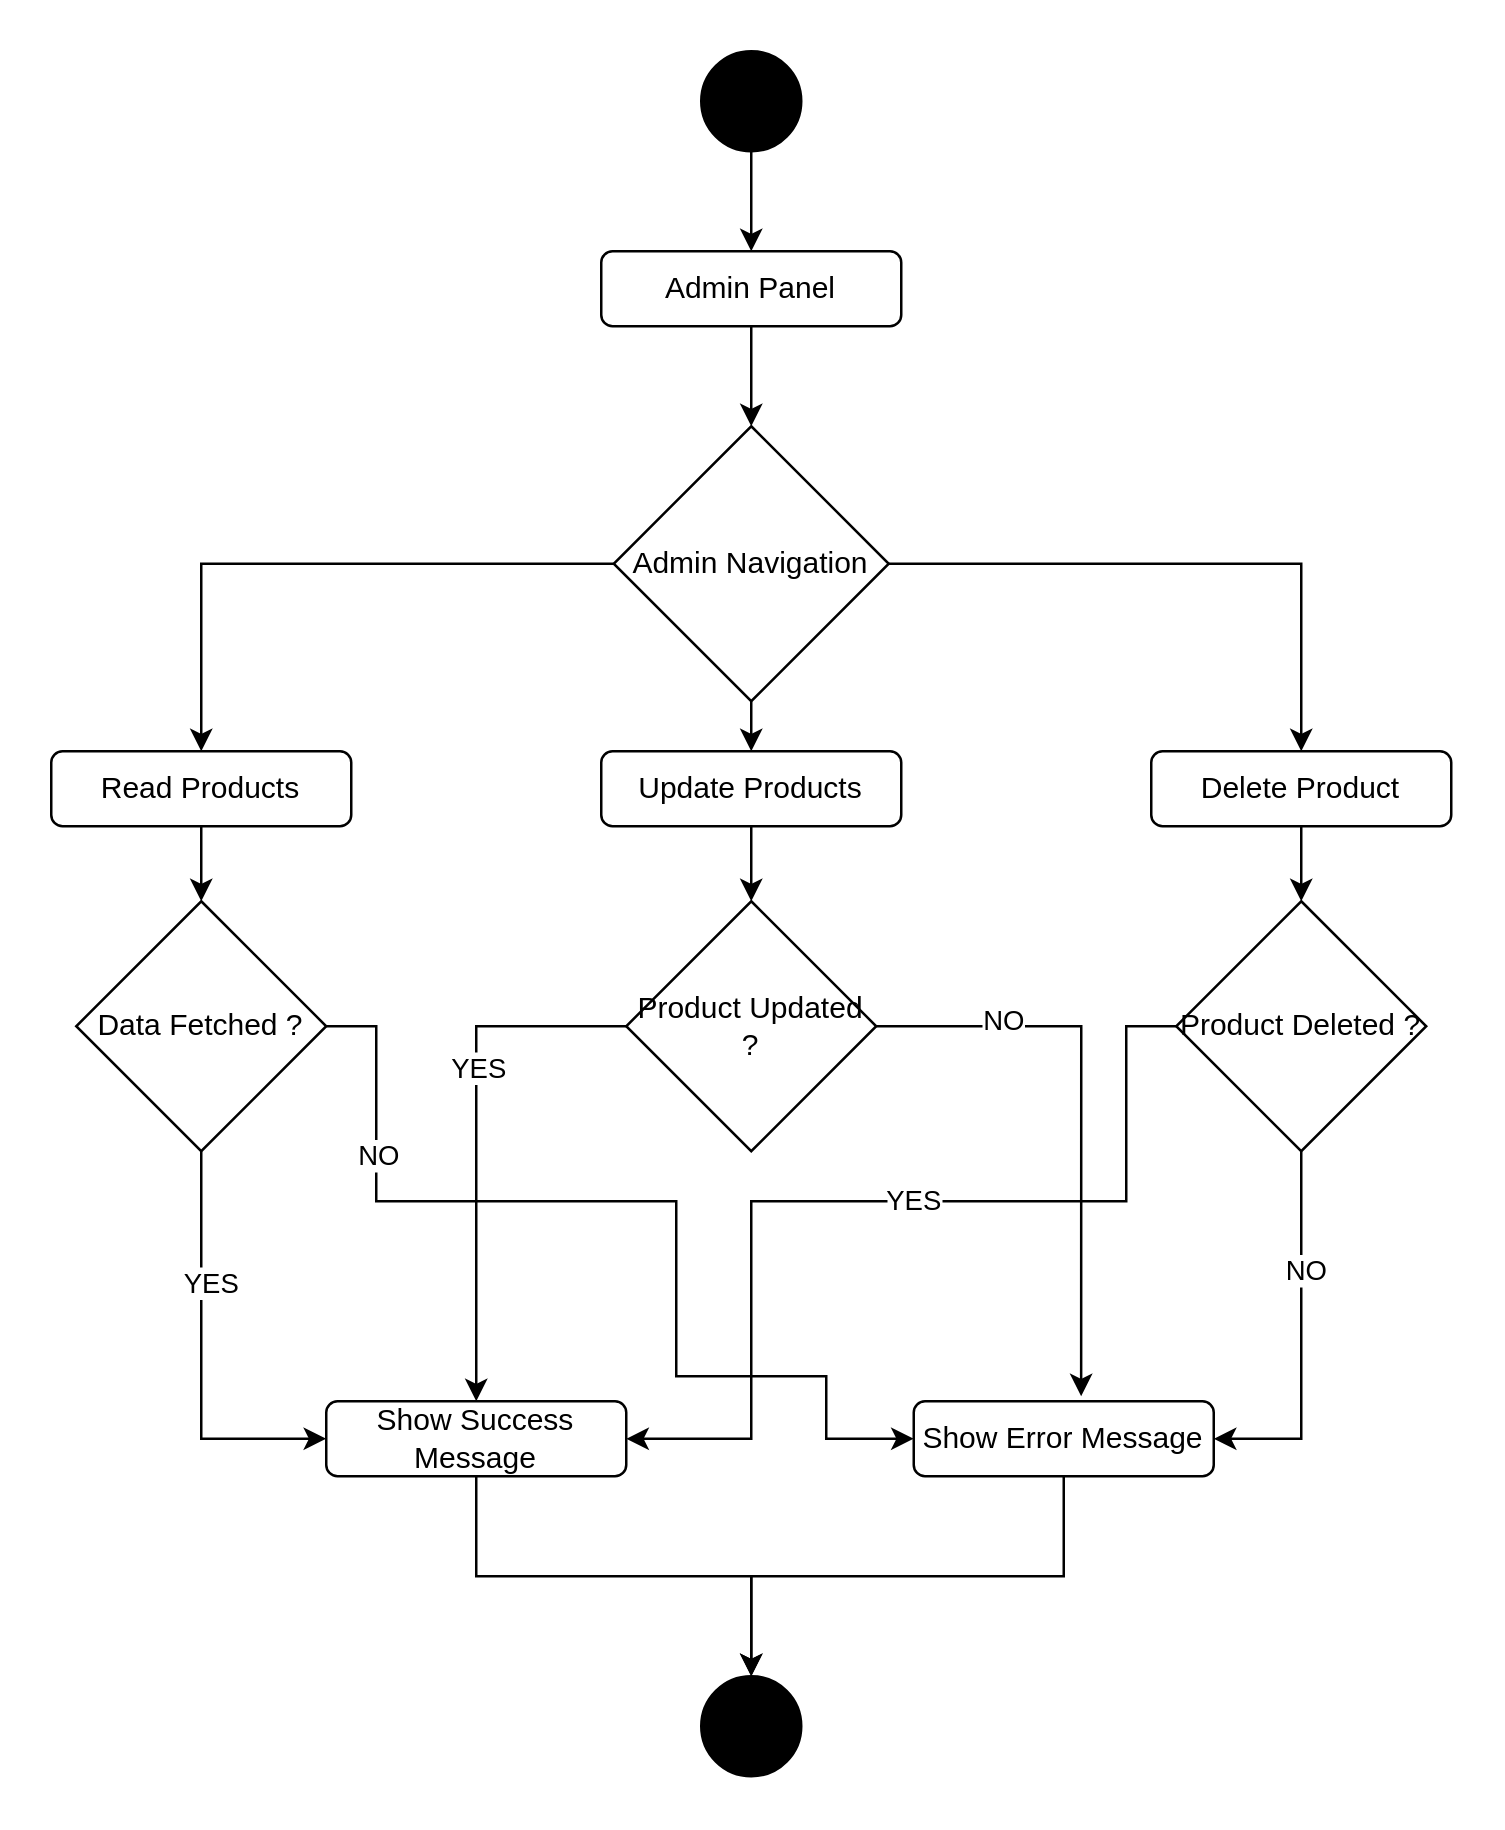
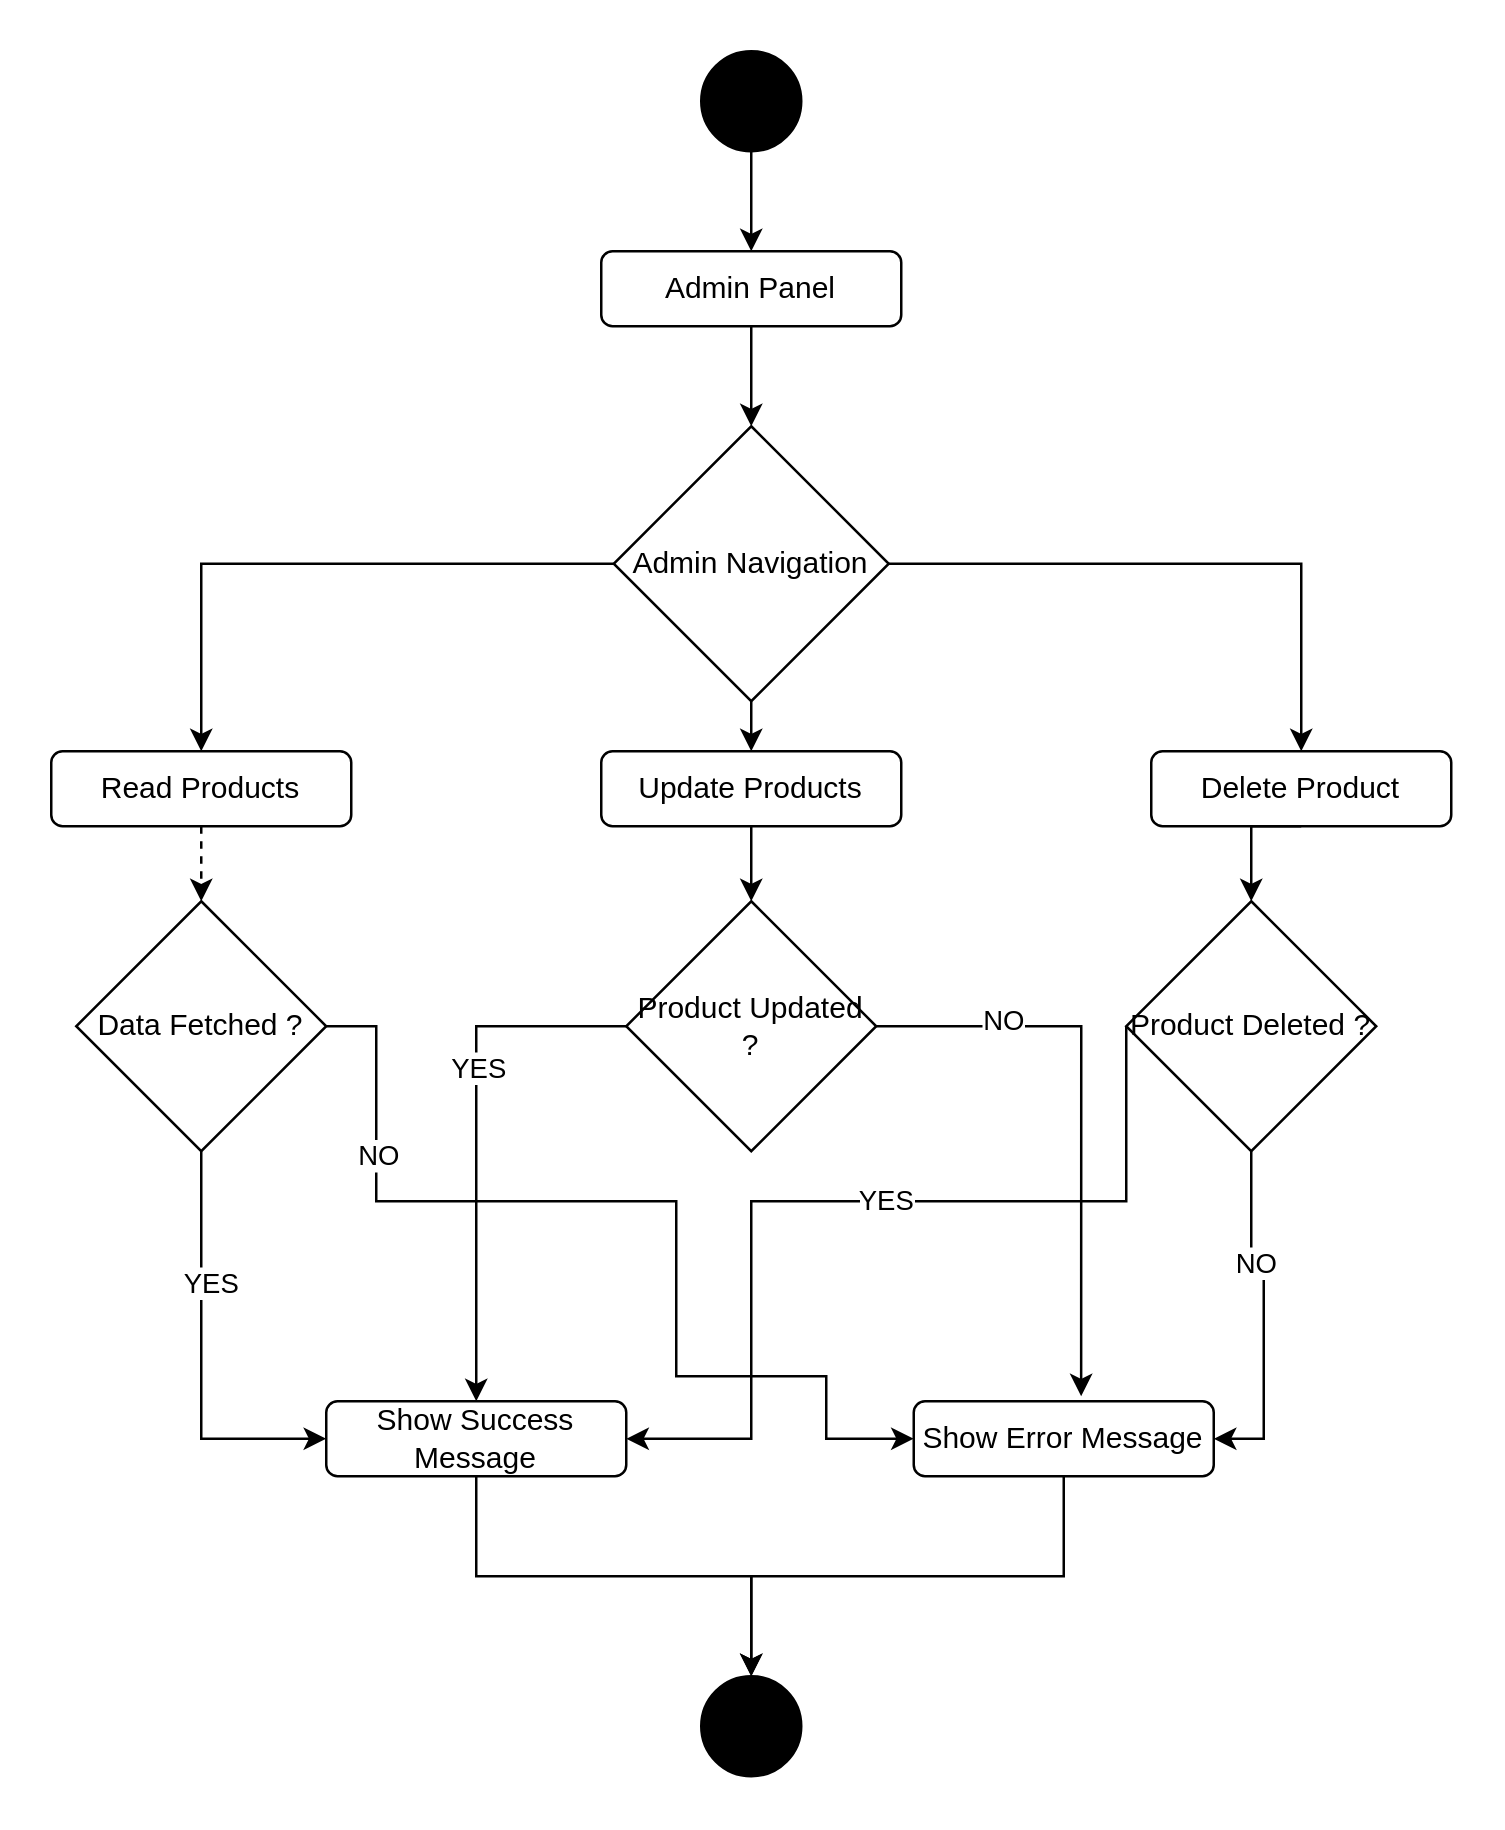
- <mxCell id="10" style="edgeStyle=orthogonalEdgeStyle;rounded=0;orthogonalLoop=1;jettySize=auto;html=1;exitX=0.5;exitY=1;exitDx=0;exitDy=0;entryX=0.5;entryY=0;entryDx=0;entryDy=0;" edge="1" parent="1" source="11" target="18"><mxGeometry relative="1" as="geometry" /></mxCell>
+ <mxCell id="10" style="edgeStyle=orthogonalEdgeStyle;rounded=0;orthogonalLoop=1;jettySize=auto;html=1;exitX=0.5;exitY=1;exitDx=0;exitDy=0;entryX=0.5;entryY=0;entryDx=0;entryDy=0;dashed=1;" edge="1" parent="1" source="11" target="18"><mxGeometry relative="1" as="geometry" /></mxCell>
- <mxCell id="30" value="Product Deleted ?" style="rhombus;whiteSpace=wrap;html=1;" vertex="1" parent="1"><mxGeometry x="470" y="360" width="100" height="100" as="geometry" /></mxCell>
+ <mxCell id="30" value="Product Deleted ?" style="rhombus;whiteSpace=wrap;html=1;" vertex="1" parent="1"><mxGeometry x="450" y="360" width="100" height="100" as="geometry" /></mxCell>
